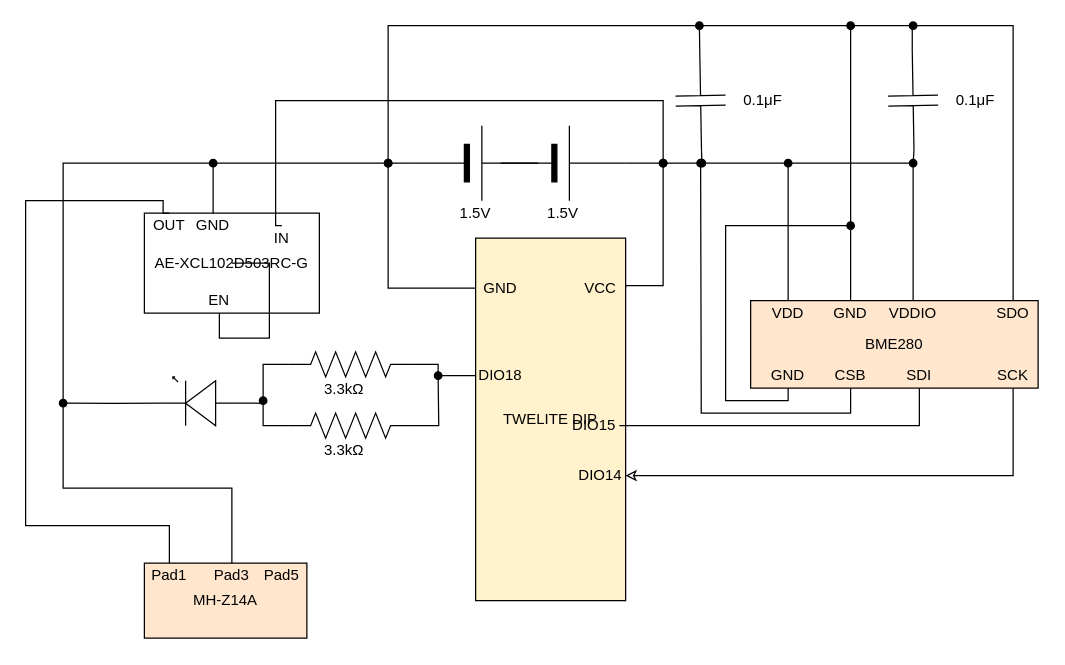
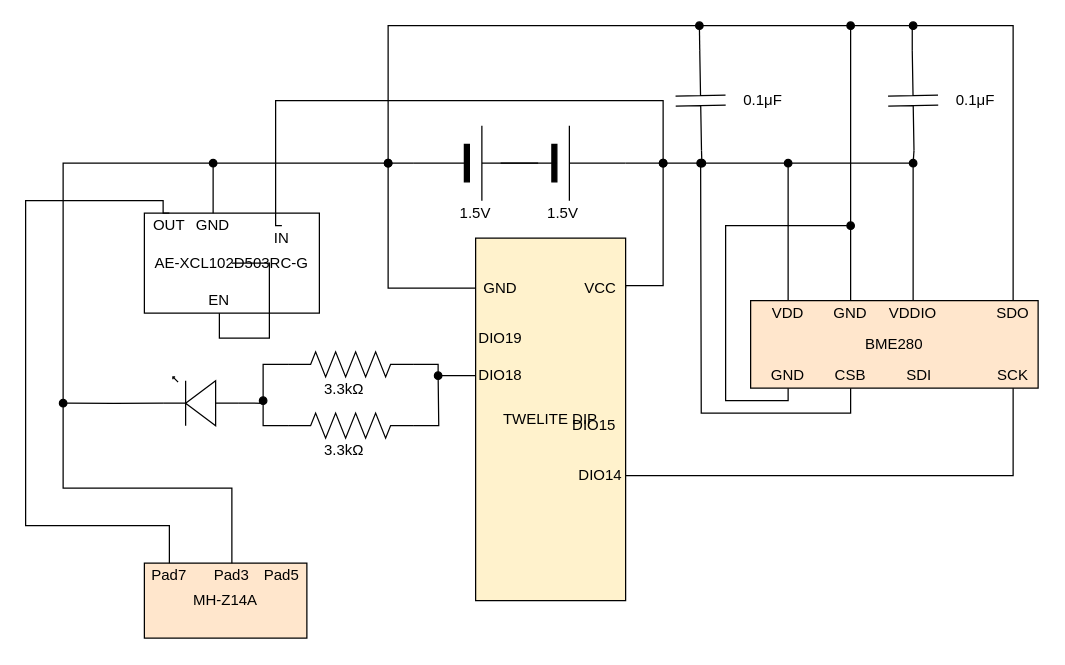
+ <mxCell id="51" value="DIO19" style="text;html=1;strokeColor=none;fillColor=none;align=center;verticalAlign=middle;whiteSpace=wrap;rounded=0;" vertex="1" parent="1"><mxGeometry x="380" y="260" width="40" height="20" as="geometry" /></mxCell>
- <mxCell id="53" style="edgeStyle=orthogonalEdgeStyle;rounded=0;orthogonalLoop=1;jettySize=auto;html=1;exitX=1;exitY=0.5;exitDx=0;exitDy=0;entryX=0.5;entryY=1;entryDx=0;entryDy=0;startArrow=none;startFill=0;endArrow=none;endFill=0;" edge="1" parent="1" source="54" target="29"><mxGeometry relative="1" as="geometry" /></mxCell>
- <mxCell id="30" style="edgeStyle=orthogonalEdgeStyle;rounded=0;orthogonalLoop=1;jettySize=auto;html=1;exitX=0.5;exitY=1;exitDx=0;exitDy=0;entryX=1;entryY=0.5;entryDx=0;entryDy=0;startArrow=none;startFill=0;endArrow=classic;endFill=0;" edge="1" parent="1" source="31" target="52"><mxGeometry relative="1" as="geometry" /></mxCell>
+ <mxCell id="30" style="edgeStyle=orthogonalEdgeStyle;rounded=0;orthogonalLoop=1;jettySize=auto;html=1;exitX=0.5;exitY=1;exitDx=0;exitDy=0;entryX=1;entryY=0.5;entryDx=0;entryDy=0;startArrow=none;startFill=0;endArrow=none;endFill=0;" edge="1" parent="1" source="31" target="52"><mxGeometry relative="1" as="geometry" /></mxCell>
- <mxCell id="36" value="Pad1" style="text;html=1;strokeColor=none;fillColor=none;align=center;verticalAlign=middle;whiteSpace=wrap;rounded=0;" vertex="1" parent="1"><mxGeometry x="115" y="450" width="40" height="20" as="geometry" /></mxCell>
+ <mxCell id="36" value="Pad7" style="text;html=1;strokeColor=none;fillColor=none;align=center;verticalAlign=middle;whiteSpace=wrap;rounded=0;" vertex="1" parent="1"><mxGeometry x="115" y="450" width="40" height="20" as="geometry" /></mxCell>
